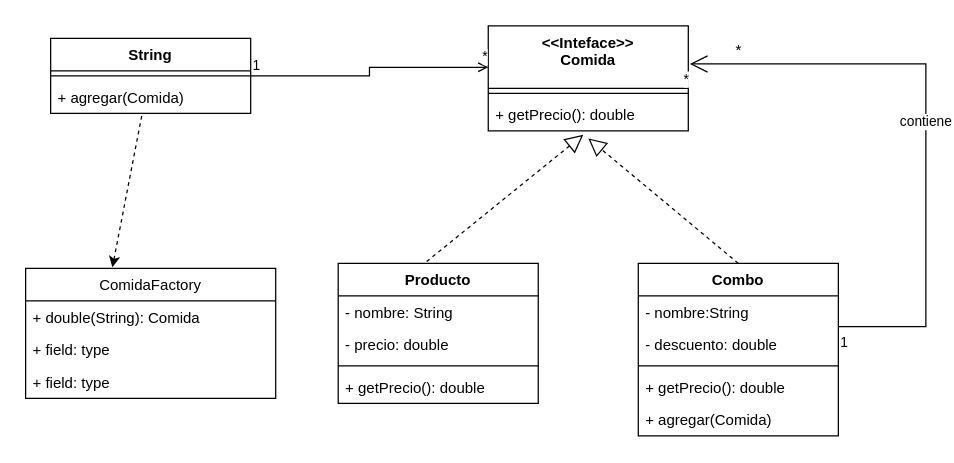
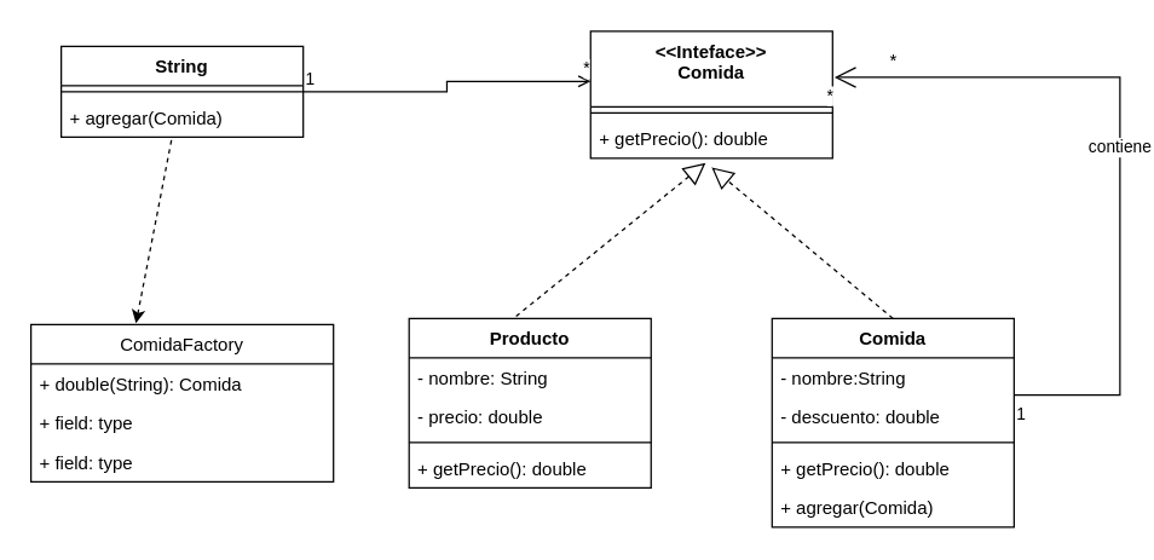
- <mxCell id="10" value="Combo" style="swimlane;fontStyle=1;align=center;verticalAlign=top;childLayout=stackLayout;horizontal=1;startSize=26;horizontalStack=0;resizeParent=1;resizeParentMax=0;resizeLast=0;collapsible=1;marginBottom=0;" vertex="1" parent="1"><mxGeometry x="510" y="210" width="160" height="138" as="geometry" /></mxCell>
+ <mxCell id="10" value="Comida" style="swimlane;fontStyle=1;align=center;verticalAlign=top;childLayout=stackLayout;horizontal=1;startSize=26;horizontalStack=0;resizeParent=1;resizeParentMax=0;resizeLast=0;collapsible=1;marginBottom=0;" vertex="1" parent="1"><mxGeometry x="510" y="210" width="160" height="138" as="geometry" /></mxCell>
